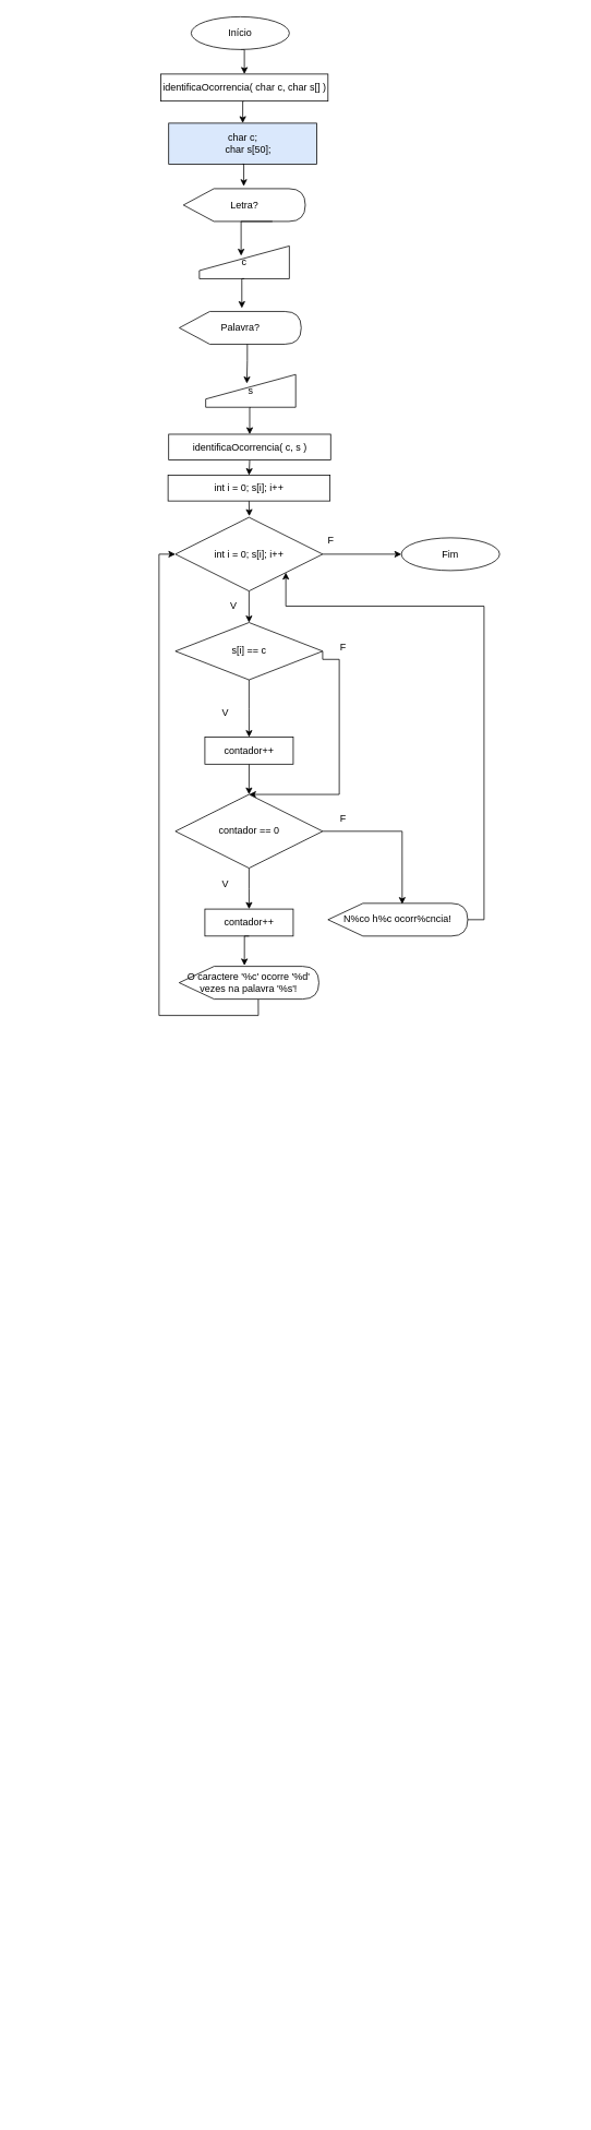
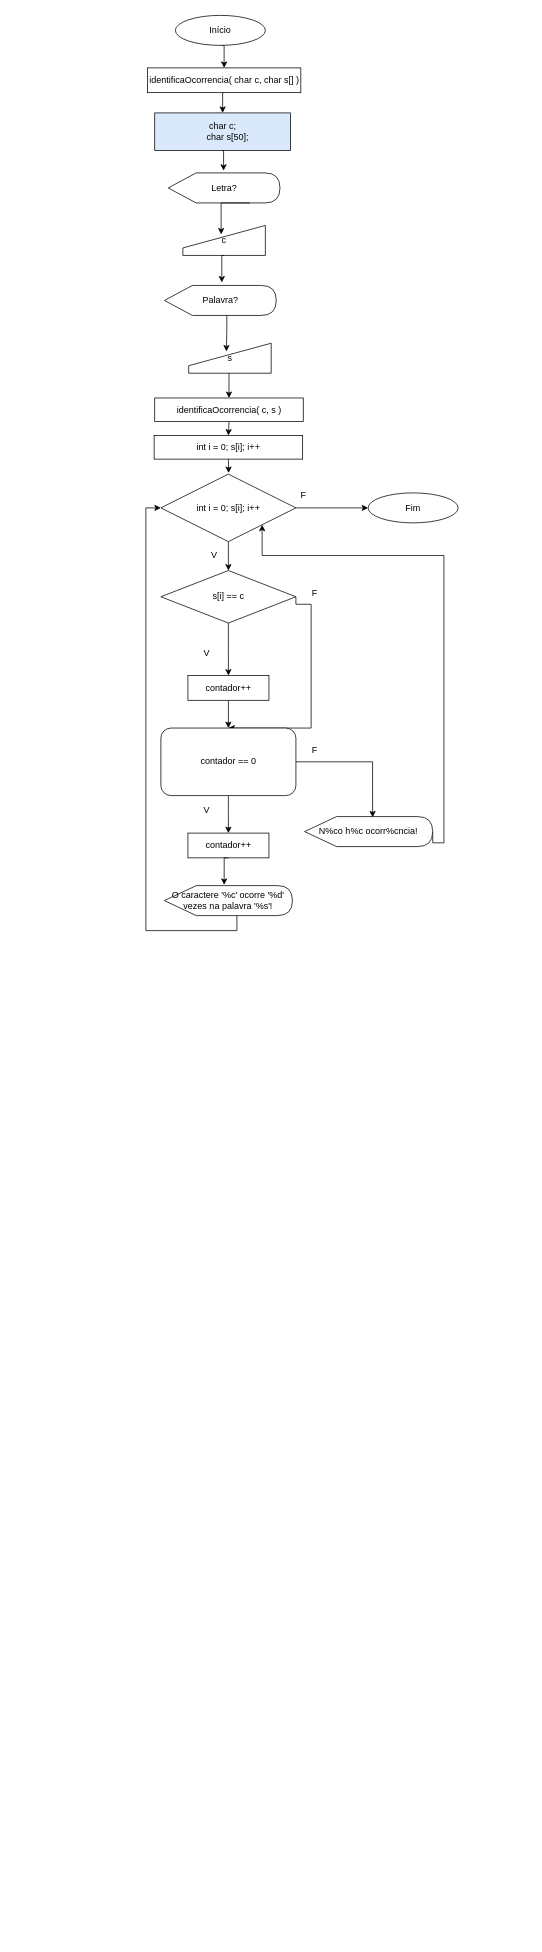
- <mxCell id="41" value="contador == 0" style="rhombus;whiteSpace=wrap;html=1;" parent="1" vertex="1"><mxGeometry x="213.7" y="970" width="180" height="90" as="geometry" /></mxCell>
+ <mxCell id="41" value="contador == 0" style="whiteSpace=wrap;html=1;rounded=1;" parent="1" vertex="1"><mxGeometry x="213.7" y="970" width="180" height="90" as="geometry" /></mxCell>
- <mxCell id="44" value="&lt;div&gt;N%co h%c ocorr%cncia!&lt;/div&gt;" style="shape=display;whiteSpace=wrap;html=1;" parent="1" vertex="1"><mxGeometry x="400.25" y="1103" width="170.8" height="40" as="geometry" /></mxCell>
+ <mxCell id="44" value="&lt;div&gt;N%co h%c ocorr%cncia!&lt;/div&gt;" style="shape=display;whiteSpace=wrap;html=1;" parent="1" vertex="1"><mxGeometry x="405.25" y="1088" width="170.8" height="40" as="geometry" /></mxCell>
